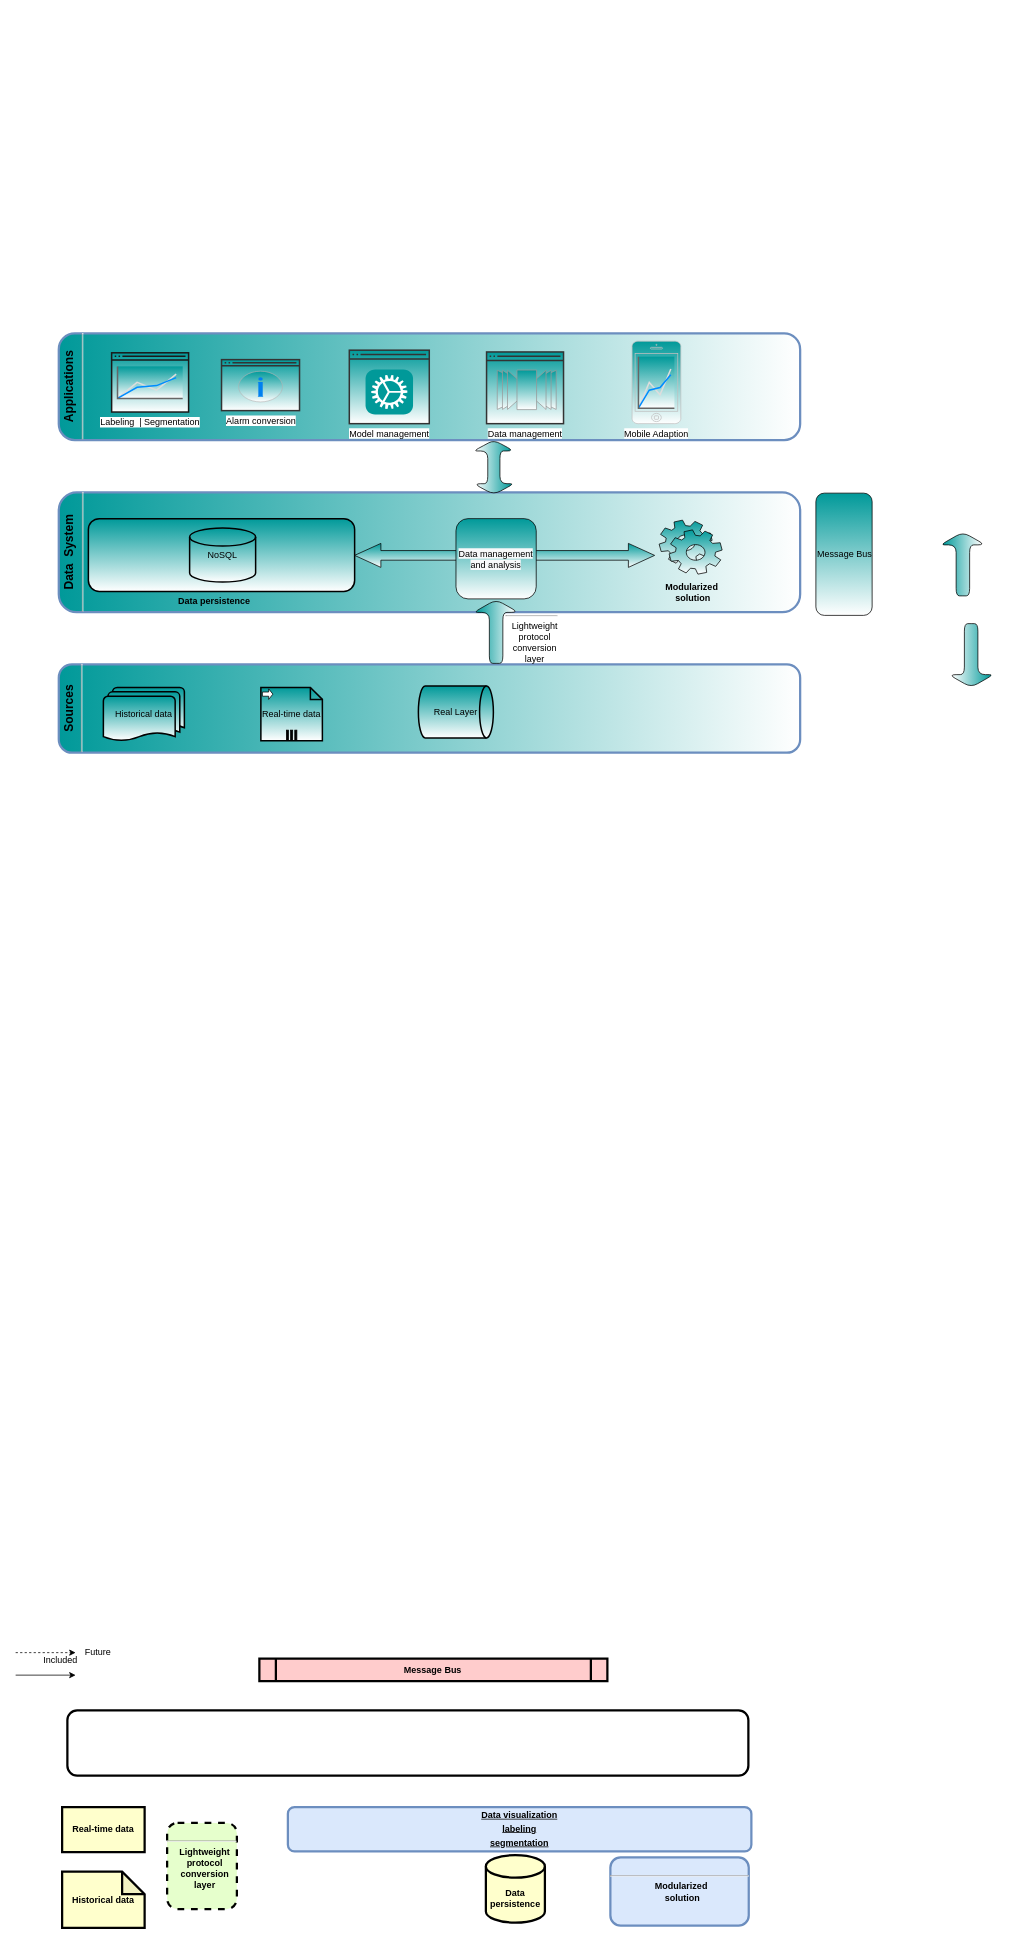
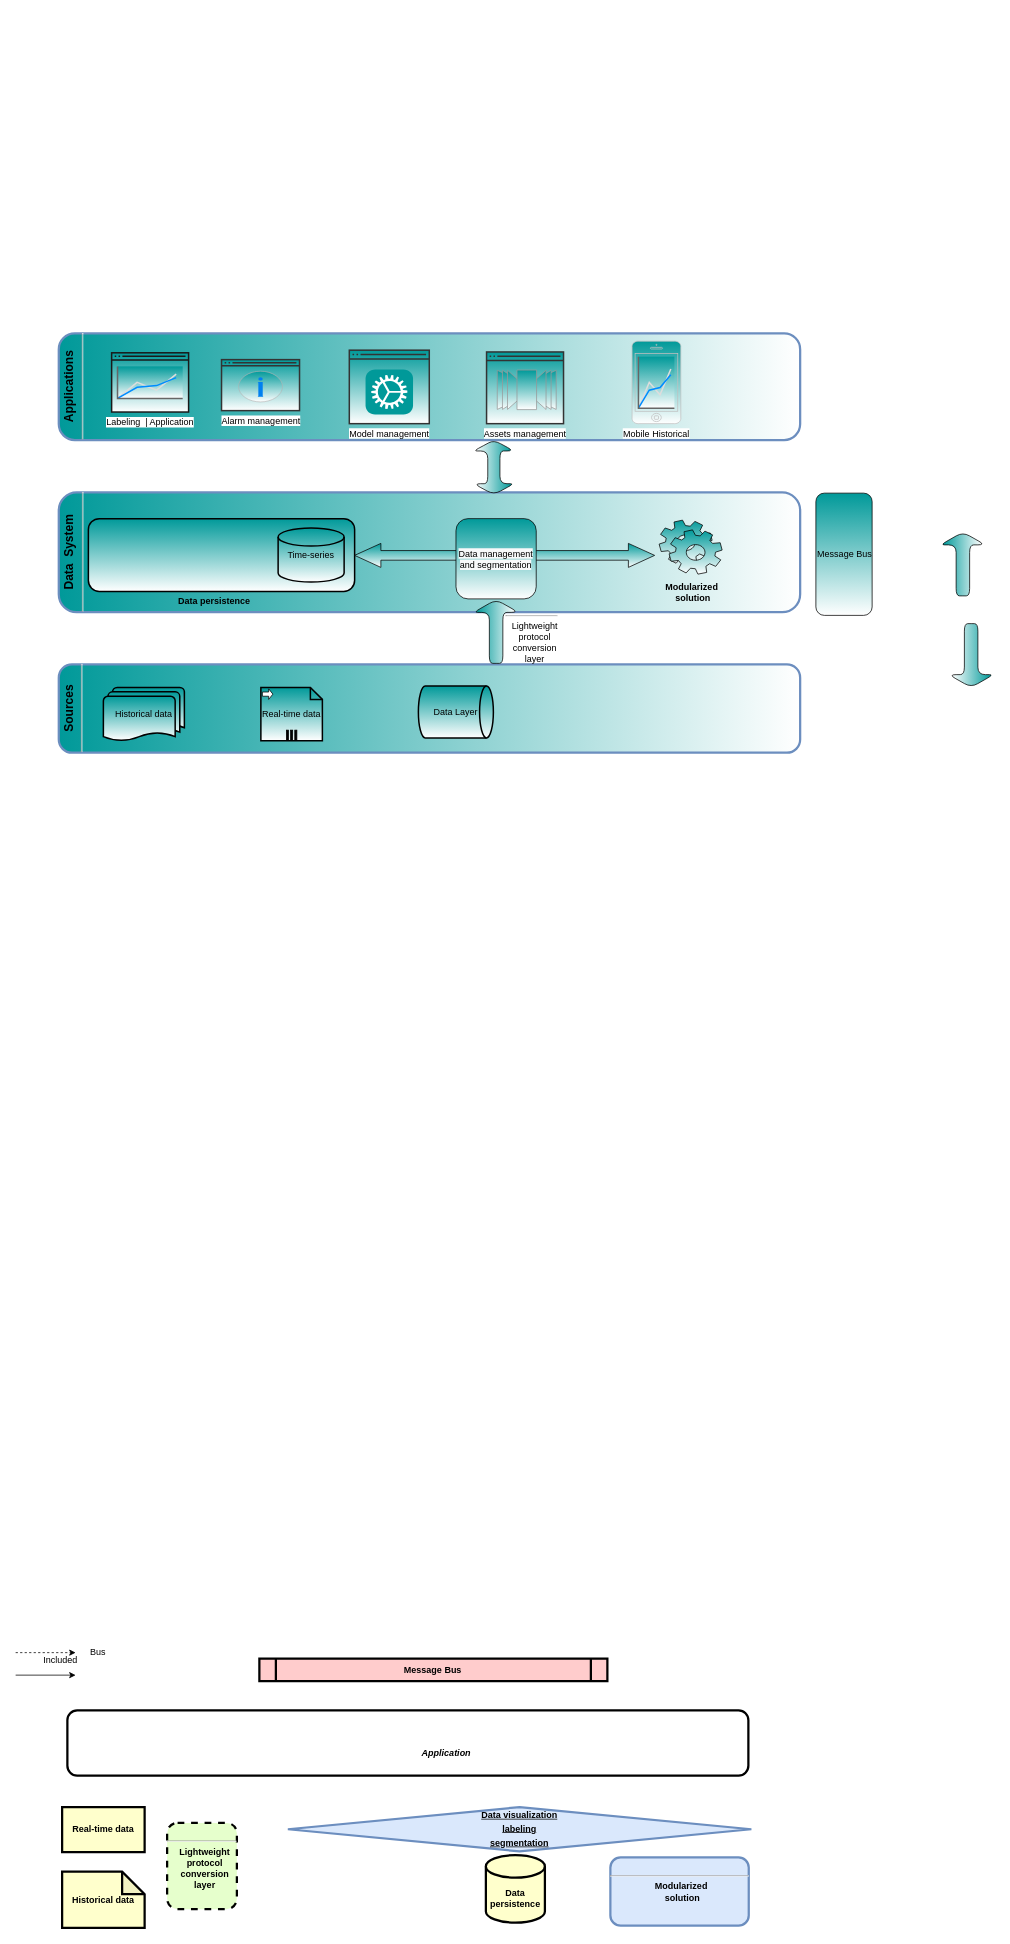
- <mxCell id="33" value="Alarm conversion" style="html=1;verticalLabelPosition=bottom;align=center;labelBackgroundColor=#ffffff;verticalAlign=top;strokeWidth=2;shadow=0;dashed=0;shape=mxgraph.ios7.icons.window;rounded=1;fillColor=#009999;gradientColor=#ffffff;strokeColor=#333333;" parent="32" vertex="1"><mxGeometry width="104.0" height="68" as="geometry" /></mxCell>
+ <mxCell id="33" value="Alarm management" style="html=1;verticalLabelPosition=bottom;align=center;labelBackgroundColor=#ffffff;verticalAlign=top;strokeWidth=2;shadow=0;dashed=0;shape=mxgraph.ios7.icons.window;rounded=1;fillColor=#009999;gradientColor=#ffffff;strokeColor=#333333;" parent="32" vertex="1"><mxGeometry width="104.0" height="68" as="geometry" /></mxCell>
- <mxCell id="45" value="Labeling&amp;nbsp; | Segmentation" style="html=1;verticalLabelPosition=bottom;align=center;labelBackgroundColor=#ffffff;verticalAlign=top;strokeWidth=2;shadow=0;dashed=0;shape=mxgraph.ios7.icons.window;rounded=1;fillColor=#009999;gradientColor=#ffffff;strokeColor=#1A1A1A;" parent="44" vertex="1"><mxGeometry width="102.63" height="78.98" as="geometry" /></mxCell>
+ <mxCell id="45" value="Labeling&amp;nbsp; | Application" style="html=1;verticalLabelPosition=bottom;align=center;labelBackgroundColor=#ffffff;verticalAlign=top;strokeWidth=2;shadow=0;dashed=0;shape=mxgraph.ios7.icons.window;rounded=1;fillColor=#009999;gradientColor=#ffffff;strokeColor=#1A1A1A;" parent="44" vertex="1"><mxGeometry width="102.63" height="78.98" as="geometry" /></mxCell>
- <mxCell id="39" value="Data management" style="html=1;verticalLabelPosition=bottom;align=center;labelBackgroundColor=#ffffff;verticalAlign=top;strokeWidth=2;shadow=0;dashed=0;shape=mxgraph.ios7.icons.window;rounded=1;fillColor=#009999;gradientColor=#ffffff;strokeColor=#333333;" parent="38" vertex="1"><mxGeometry width="102.63" height="95.61" as="geometry" /></mxCell>
+ <mxCell id="39" value="Assets management" style="html=1;verticalLabelPosition=bottom;align=center;labelBackgroundColor=#ffffff;verticalAlign=top;strokeWidth=2;shadow=0;dashed=0;shape=mxgraph.ios7.icons.window;rounded=1;fillColor=#009999;gradientColor=#ffffff;strokeColor=#333333;" parent="38" vertex="1"><mxGeometry width="102.63" height="95.61" as="geometry" /></mxCell>
- <mxCell id="42" value="Mobile Adaption" style="html=1;verticalLabelPosition=bottom;labelBackgroundColor=#ffffff;verticalAlign=top;shadow=0;dashed=0;strokeWidth=1;shape=mxgraph.ios7.misc.iphone;strokeColor=#c0c0c0;rounded=1;fillColor=#009999;gradientColor=#ffffff;" parent="41" vertex="1"><mxGeometry width="65" height="110" as="geometry" /></mxCell>
+ <mxCell id="42" value="Mobile Historical" style="html=1;verticalLabelPosition=bottom;labelBackgroundColor=#ffffff;verticalAlign=top;shadow=0;dashed=0;strokeWidth=1;shape=mxgraph.ios7.misc.iphone;strokeColor=#c0c0c0;rounded=1;fillColor=#009999;gradientColor=#ffffff;" parent="41" vertex="1"><mxGeometry width="65" height="110" as="geometry" /></mxCell>
- <mxCell id="26" value="NoSQL" style="strokeWidth=2;html=1;shape=mxgraph.flowchart.database;whiteSpace=wrap;rounded=1;fillColor=#009999;gradientColor=#ffffff;" parent="25" vertex="1"><mxGeometry x="117" width="88" height="72" as="geometry" /></mxCell>
+ <mxCell id="27" value="Time-series" style="strokeWidth=2;html=1;shape=mxgraph.flowchart.database;whiteSpace=wrap;rounded=1;fillColor=#009999;gradientColor=#ffffff;" parent="25" vertex="1"><mxGeometry x="235" width="88" height="72" as="geometry" /></mxCell>
- <mxCell id="56" value="&#10;&#10;&lt;span style=&quot;color: rgb(0, 0, 0); font-family: helvetica; font-size: 12px; font-style: normal; font-weight: 400; letter-spacing: normal; text-align: center; text-indent: 0px; text-transform: none; word-spacing: 0px; background-color: rgb(248, 249, 250); display: inline; float: none;&quot;&gt;Data management and analysis&lt;/span&gt;&#10;&#10;" style="whiteSpace=wrap;html=1;aspect=fixed;rounded=1;strokeColor=#000000;strokeWidth=1;fillColor=#009999;gradientColor=#ffffff;" parent="1" vertex="1"><mxGeometry x="607.13" y="691" width="107" height="107" as="geometry" /></mxCell>
+ <mxCell id="56" value="&#10;&#10;&lt;span style=&quot;color: rgb(0, 0, 0); font-family: helvetica; font-size: 12px; font-style: normal; font-weight: 400; letter-spacing: normal; text-align: center; text-indent: 0px; text-transform: none; word-spacing: 0px; background-color: rgb(248, 249, 250); display: inline; float: none;&quot;&gt;Data management and segmentation&lt;/span&gt;&#10;&#10;" style="whiteSpace=wrap;html=1;aspect=fixed;rounded=1;strokeColor=#000000;strokeWidth=1;fillColor=#009999;gradientColor=#ffffff;" parent="1" vertex="1"><mxGeometry x="607.13" y="691" width="107" height="107" as="geometry" /></mxCell>
- <mxCell id="53" value="Real Layer" style="strokeWidth=2;html=1;shape=mxgraph.flowchart.direct_data;whiteSpace=wrap;rounded=1;fillColor=#009999;gradientColor=#ffffff;" parent="47" vertex="1"><mxGeometry x="479.46" y="28.87" width="100" height="69.13" as="geometry" /></mxCell>
+ <mxCell id="53" value="Data Layer" style="strokeWidth=2;html=1;shape=mxgraph.flowchart.direct_data;whiteSpace=wrap;rounded=1;fillColor=#009999;gradientColor=#ffffff;" parent="47" vertex="1"><mxGeometry x="479.46" y="28.87" width="100" height="69.13" as="geometry" /></mxCell>
- <mxCell id="12" value="Future" style="text;html=1;strokeColor=none;fillColor=none;align=center;verticalAlign=middle;whiteSpace=wrap;rounded=0;" parent="9" vertex="1"><mxGeometry x="90" width="40" height="20" as="geometry" /></mxCell>
+ <mxCell id="12" value="Bus" style="text;html=1;strokeColor=none;fillColor=none;align=center;verticalAlign=middle;whiteSpace=wrap;rounded=0;" parent="9" vertex="1"><mxGeometry x="90" width="40" height="20" as="geometry" /></mxCell>
+ <mxCell id="8" value="&lt;b&gt;&lt;i&gt;Application&lt;/i&gt;&lt;/b&gt;" style="text;html=1;strokeColor=none;fillColor=none;align=center;verticalAlign=middle;whiteSpace=wrap;rounded=0;dashed=1;dashPattern=1 4;" parent="1" vertex="1"><mxGeometry x="508" y="2327" width="172.5" height="20" as="geometry" /></mxCell>
- <mxCell id="7" value="&lt;p style=&quot;margin: 0px ; margin-top: 4px ; text-align: center ; text-decoration: underline&quot;&gt;Data visualization&lt;/p&gt;&lt;p style=&quot;margin: 0px ; margin-top: 4px ; text-align: center ; text-decoration: underline&quot;&gt;labeling&lt;/p&gt;&lt;p style=&quot;margin: 0px ; margin-top: 4px ; text-align: center ; text-decoration: underline&quot;&gt;segmentation&lt;/p&gt;" style="verticalAlign=middle;align=center;overflow=fill;fontSize=12;fontFamily=Helvetica;html=1;rounded=1;fontStyle=1;strokeWidth=3;fillColor=#dae8fc;strokeColor=#6c8ebf;" parent="1" vertex="1"><mxGeometry x="383" y="2409" width="618" height="59" as="geometry" /></mxCell>
+ <mxCell id="7" value="&lt;p style=&quot;margin: 0px ; margin-top: 4px ; text-align: center ; text-decoration: underline&quot;&gt;Data visualization&lt;/p&gt;&lt;p style=&quot;margin: 0px ; margin-top: 4px ; text-align: center ; text-decoration: underline&quot;&gt;labeling&lt;/p&gt;&lt;p style=&quot;margin: 0px ; margin-top: 4px ; text-align: center ; text-decoration: underline&quot;&gt;segmentation&lt;/p&gt;" style="rhombus;verticalAlign=middle;align=center;overflow=fill;fontSize=12;fontFamily=Helvetica;html=1;fontStyle=1;strokeWidth=3;fillColor=#dae8fc;strokeColor=#6c8ebf;" parent="1" vertex="1"><mxGeometry x="383" y="2409" width="618" height="59" as="geometry" /></mxCell>
